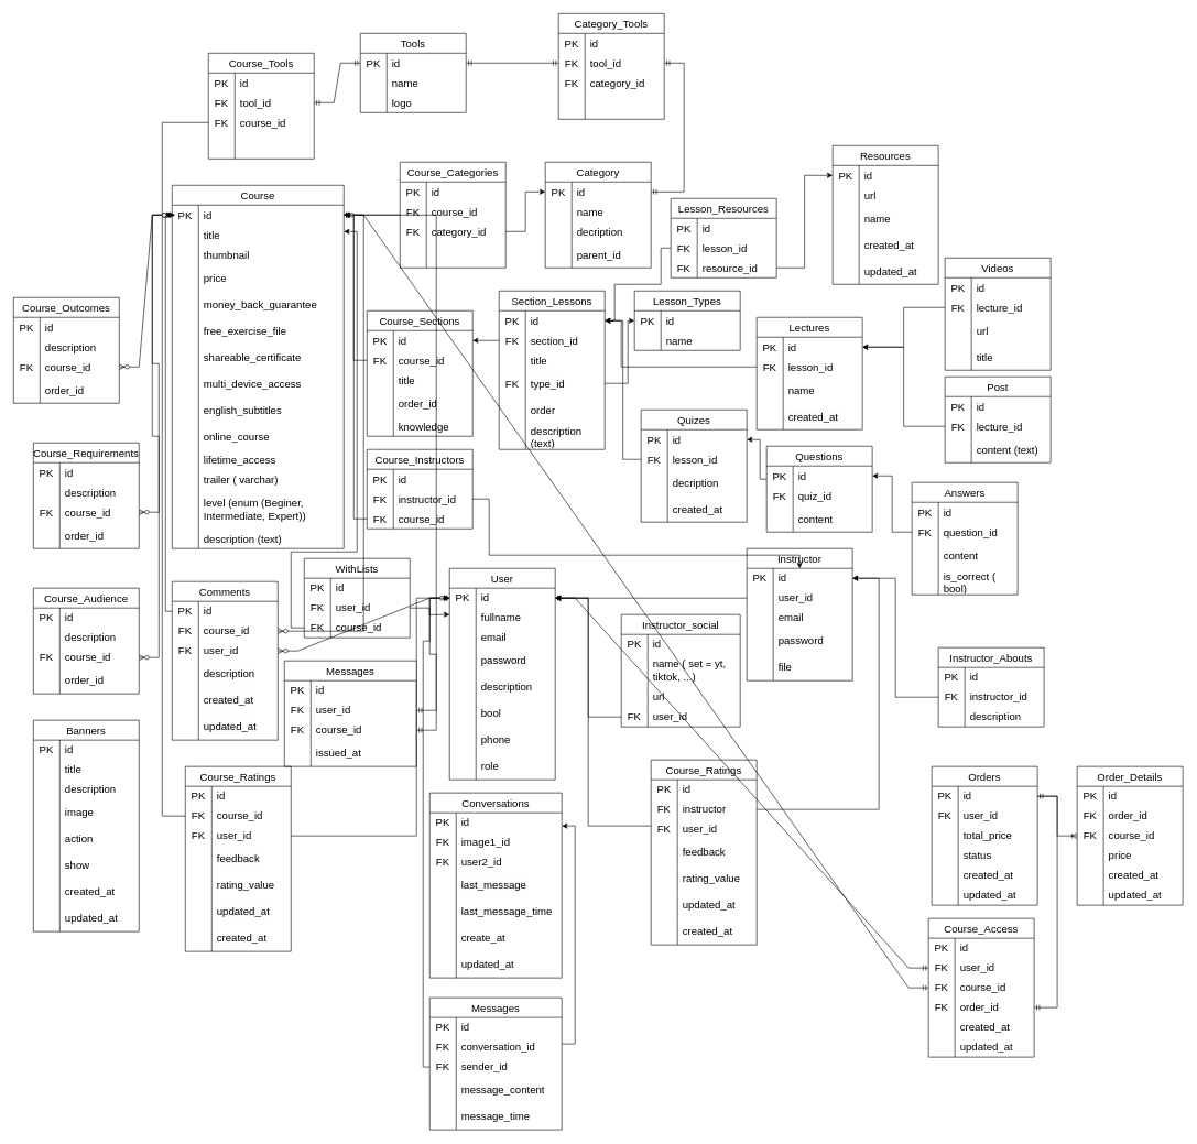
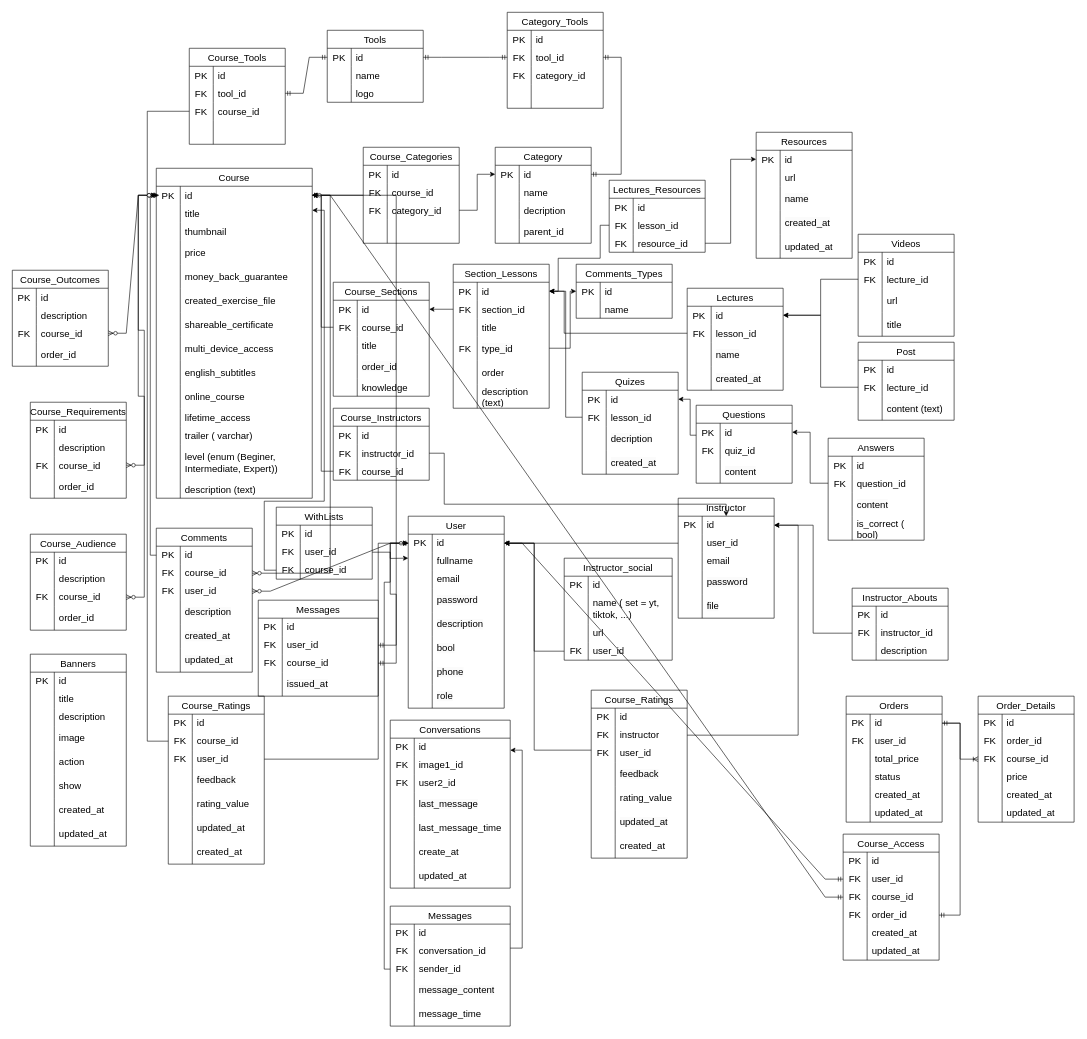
- <mxCell id="411" value="Lesson_Resources" style="shape=table;startSize=30;container=1;collapsible=0;childLayout=tableLayout;fixedRows=1;rowLines=0;fontStyle=0;strokeColor=default;fontSize=16;" parent="1" vertex="1"><mxGeometry x="1015" y="300" width="160" height="120" as="geometry" /></mxCell>
+ <mxCell id="411" value="Lectures_Resources" style="shape=table;startSize=30;container=1;collapsible=0;childLayout=tableLayout;fixedRows=1;rowLines=0;fontStyle=0;strokeColor=default;fontSize=16;" parent="1" vertex="1"><mxGeometry x="1015" y="300" width="160" height="120" as="geometry" /></mxCell>
- <mxCell id="438" value="Lesson_Types" style="shape=table;startSize=30;container=1;collapsible=0;childLayout=tableLayout;fixedRows=1;rowLines=0;fontStyle=0;strokeColor=default;fontSize=16;" parent="1" vertex="1"><mxGeometry x="960" y="440" width="160" height="90" as="geometry" /></mxCell>
+ <mxCell id="438" value="Comments_Types" style="shape=table;startSize=30;container=1;collapsible=0;childLayout=tableLayout;fixedRows=1;rowLines=0;fontStyle=0;strokeColor=default;fontSize=16;" parent="1" vertex="1"><mxGeometry x="960" y="440" width="160" height="90" as="geometry" /></mxCell>
- <mxCell id="20" value="free_exercise_file" style="shape=partialRectangle;html=1;whiteSpace=wrap;connectable=0;fillColor=none;top=0;left=0;bottom=0;right=0;align=left;spacingLeft=6;overflow=hidden;strokeColor=inherit;fontSize=16;" parent="18" vertex="1"><mxGeometry x="40" width="220" height="40" as="geometry"><mxRectangle width="220" height="40" as="alternateBounds" /></mxGeometry></mxCell>
+ <mxCell id="20" value="created_exercise_file" style="shape=partialRectangle;html=1;whiteSpace=wrap;connectable=0;fillColor=none;top=0;left=0;bottom=0;right=0;align=left;spacingLeft=6;overflow=hidden;strokeColor=inherit;fontSize=16;" parent="18" vertex="1"><mxGeometry x="40" width="220" height="40" as="geometry"><mxRectangle width="220" height="40" as="alternateBounds" /></mxGeometry></mxCell>
